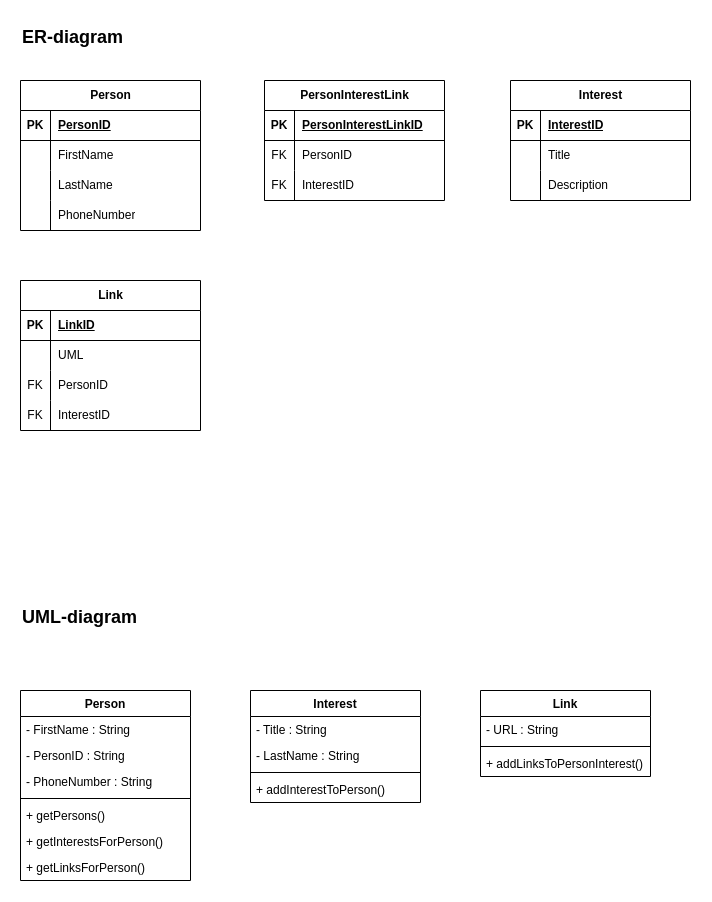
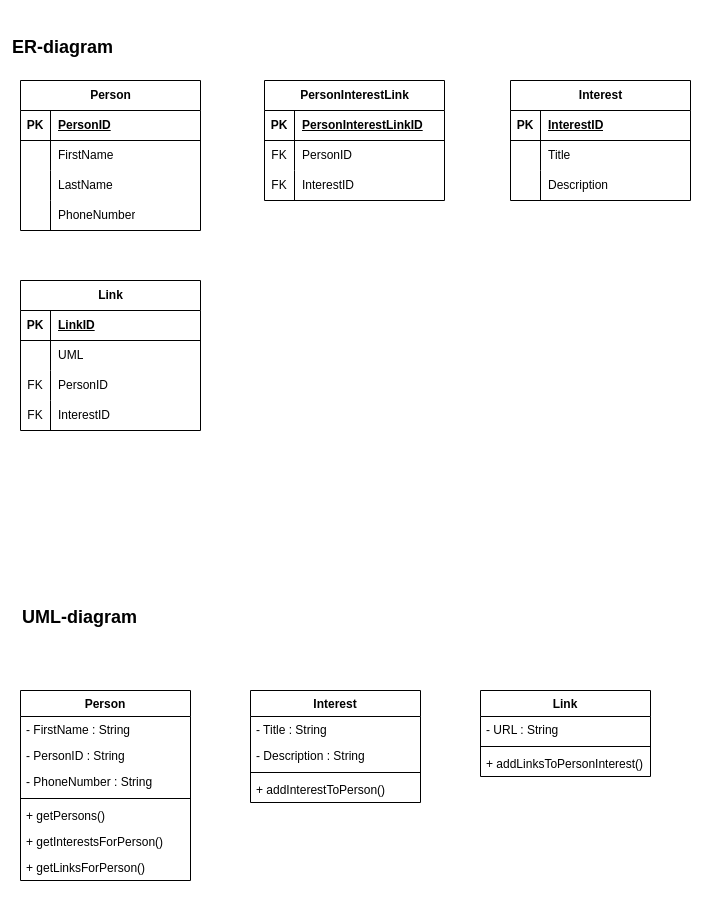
- <mxCell id="48" value="&lt;h1&gt;&lt;font style=&quot;font-size: 18px;&quot;&gt;ER-diagram&amp;nbsp;&lt;/font&gt;&lt;/h1&gt;" style="text;html=1;strokeColor=none;fillColor=none;align=left;verticalAlign=middle;whiteSpace=wrap;rounded=0;" vertex="1" parent="1"><mxGeometry x="20" y="20" width="160" height="30" as="geometry" /></mxCell>
+ <mxCell id="48" value="&lt;h1&gt;&lt;font style=&quot;font-size: 18px;&quot;&gt;ER-diagram&amp;nbsp;&lt;/font&gt;&lt;/h1&gt;" style="text;html=1;strokeColor=none;fillColor=none;align=left;verticalAlign=middle;whiteSpace=wrap;rounded=0;" vertex="1" parent="1"><mxGeometry x="10" y="30" width="160" height="30" as="geometry" /></mxCell>
- <mxCell id="59" value="- LastName&amp;nbsp;: String" style="text;strokeColor=none;fillColor=none;align=left;verticalAlign=top;spacingLeft=4;spacingRight=4;overflow=hidden;rotatable=0;points=[[0,0.5],[1,0.5]];portConstraint=eastwest;whiteSpace=wrap;html=1;" vertex="1" parent="57"><mxGeometry y="52" width="170" height="26" as="geometry" /></mxCell>
+ <mxCell id="59" value="- Description&amp;nbsp;: String" style="text;strokeColor=none;fillColor=none;align=left;verticalAlign=top;spacingLeft=4;spacingRight=4;overflow=hidden;rotatable=0;points=[[0,0.5],[1,0.5]];portConstraint=eastwest;whiteSpace=wrap;html=1;" vertex="1" parent="57"><mxGeometry y="52" width="170" height="26" as="geometry" /></mxCell>
